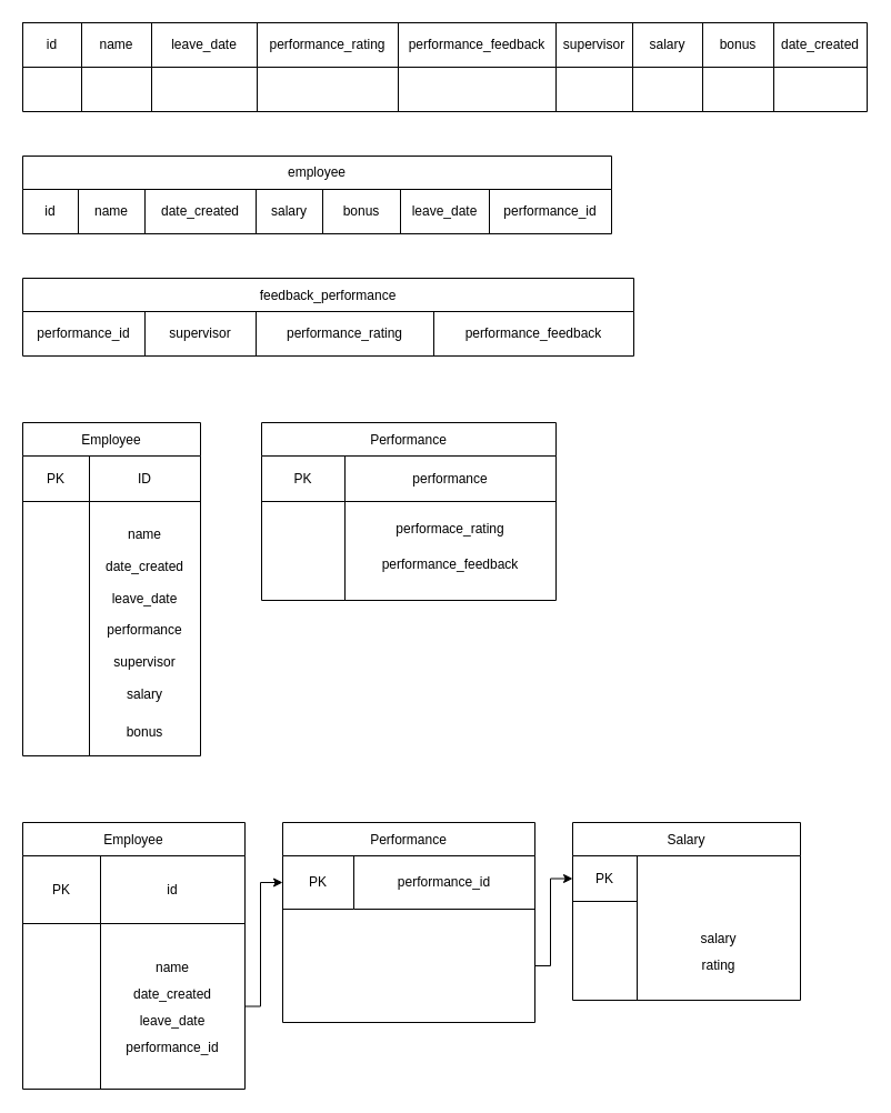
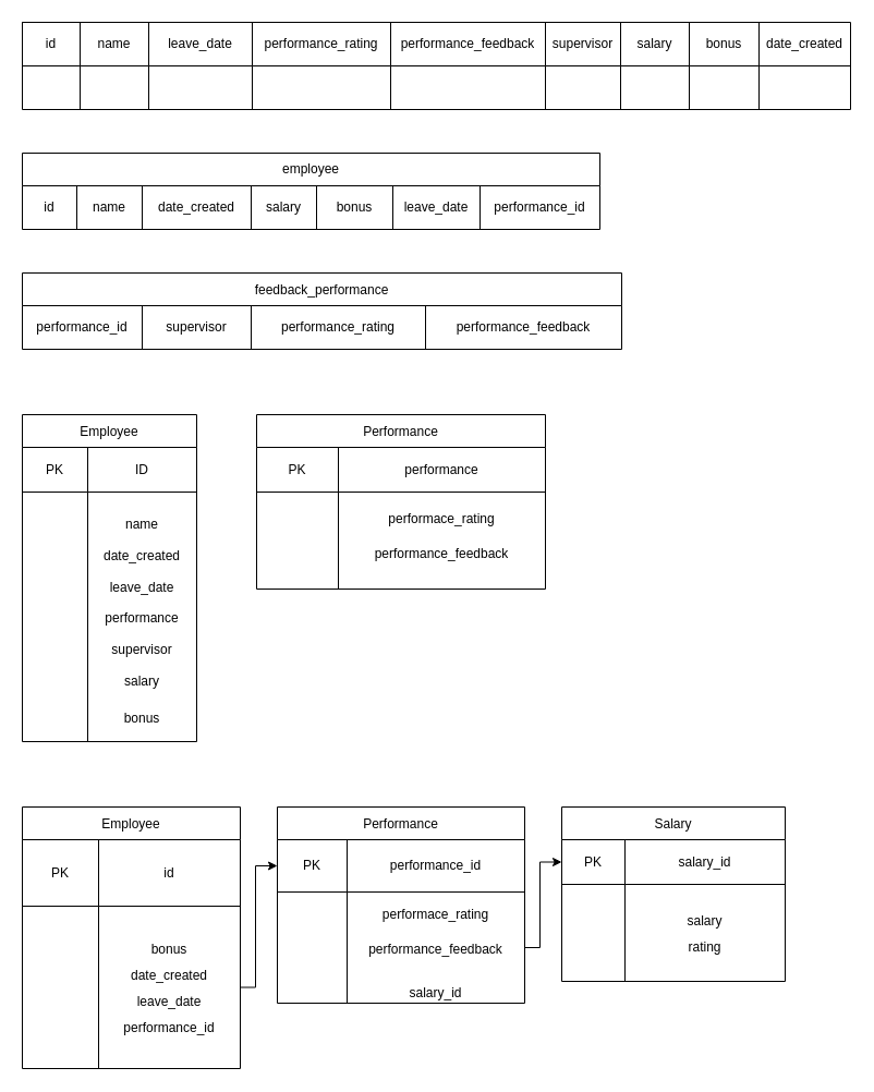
+ <mxCell id="69" value="salary_id" style="shape=partialRectangle;html=1;whiteSpace=wrap;connectable=0;overflow=hidden;fillColor=none;top=0;left=0;bottom=0;right=0;pointerEvents=1;labelBackgroundColor=none;labelBorderColor=none;" vertex="1" parent="67"><mxGeometry x="58" width="147" height="41" as="geometry"><mxRectangle width="147" height="41" as="alternateBounds" /></mxGeometry></mxCell>
+ <mxCell id="65" value="&lt;p style=&quot;line-height: 1&quot;&gt;performace_rating&lt;/p&gt;&lt;p style=&quot;line-height: 2.4&quot;&gt;performance_feedback&lt;/p&gt;&lt;p style=&quot;line-height: 2.4&quot;&gt;salary_id&lt;/p&gt;&lt;p&gt;&lt;/p&gt;" style="shape=partialRectangle;html=1;whiteSpace=wrap;connectable=0;overflow=hidden;fillColor=none;top=0;left=0;bottom=0;right=0;pointerEvents=1;labelBackgroundColor=none;labelBorderColor=none;align=center;" vertex="1" parent="63"><mxGeometry x="64" width="163" height="102" as="geometry"><mxRectangle width="163" height="102" as="alternateBounds" /></mxGeometry></mxCell>
- <mxCell id="58" value="&lt;p style=&quot;line-height: 2&quot;&gt;name&lt;br&gt;date_created&lt;br&gt;leave_date&lt;br&gt;performance_id&lt;/p&gt;" style="shape=partialRectangle;html=1;whiteSpace=wrap;connectable=0;overflow=hidden;fillColor=none;top=0;left=0;bottom=0;right=0;pointerEvents=1;labelBackgroundColor=none;labelBorderColor=none;align=center;" vertex="1" parent="56"><mxGeometry x="70" width="130" height="149" as="geometry"><mxRectangle width="130" height="149" as="alternateBounds" /></mxGeometry></mxCell>
+ <mxCell id="58" value="&lt;p style=&quot;line-height: 2&quot;&gt;bonus&lt;br&gt;date_created&lt;br&gt;leave_date&lt;br&gt;performance_id&lt;/p&gt;" style="shape=partialRectangle;html=1;whiteSpace=wrap;connectable=0;overflow=hidden;fillColor=none;top=0;left=0;bottom=0;right=0;pointerEvents=1;labelBackgroundColor=none;labelBorderColor=none;align=center;" vertex="1" parent="56"><mxGeometry x="70" width="130" height="149" as="geometry"><mxRectangle width="130" height="149" as="alternateBounds" /></mxGeometry></mxCell>
